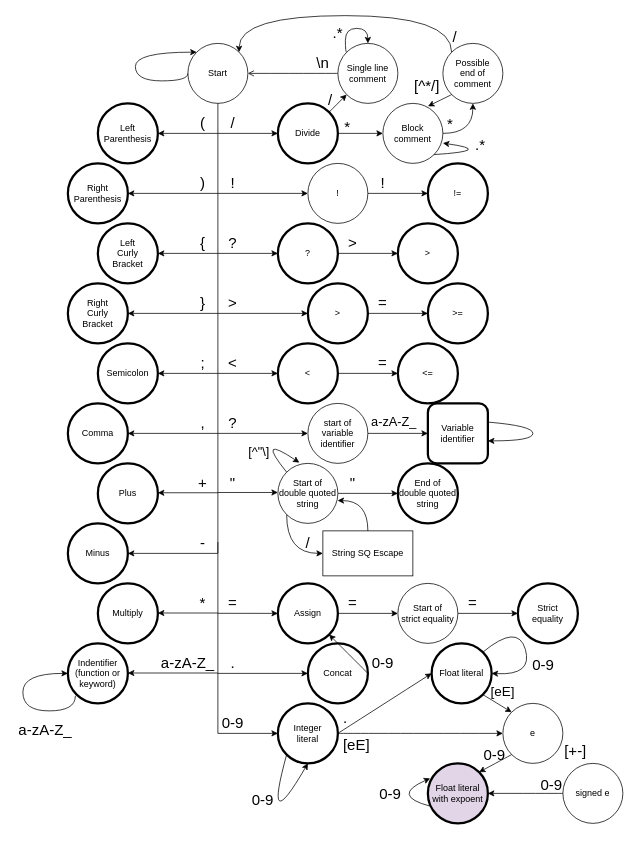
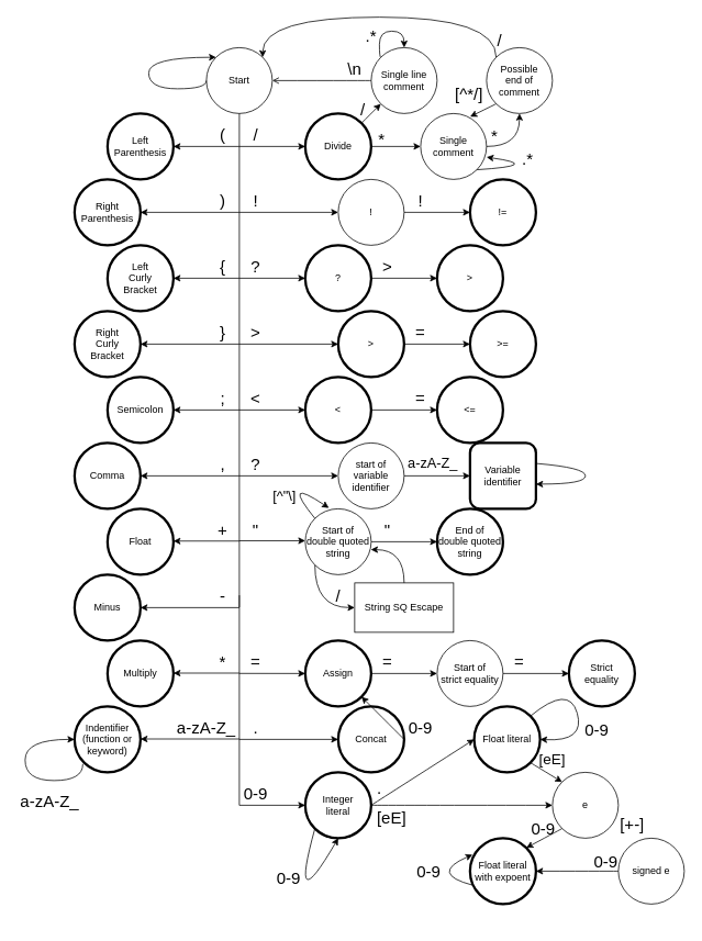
- <mxCell id="36" value="Block comment" style="ellipse;whiteSpace=wrap;html=1;aspect=fixed;" vertex="1" parent="1"><mxGeometry x="510" y="137" width="80" height="80" as="geometry" /></mxCell>
+ <mxCell id="36" value="Single comment" style="ellipse;whiteSpace=wrap;html=1;aspect=fixed;" vertex="1" parent="1"><mxGeometry x="510" y="137" width="80" height="80" as="geometry" /></mxCell>
- <mxCell id="15" value="Plus" style="ellipse;whiteSpace=wrap;html=1;aspect=fixed;strokeWidth=3;" vertex="1" parent="1"><mxGeometry x="130" y="617" width="80" height="80" as="geometry" /></mxCell>
+ <mxCell id="15" value="Float" style="ellipse;whiteSpace=wrap;html=1;aspect=fixed;strokeWidth=3;" vertex="1" parent="1"><mxGeometry x="130" y="617" width="80" height="80" as="geometry" /></mxCell>
- <mxCell id="103" value="&lt;div&gt;Float literal&lt;/div&gt;&lt;div&gt;with expoent&lt;br&gt;&lt;/div&gt;" style="ellipse;whiteSpace=wrap;html=1;aspect=fixed;strokeWidth=3;fillColor=#e1d5e7;" vertex="1" parent="1"><mxGeometry x="570" y="1017" width="80" height="80" as="geometry" /></mxCell>
+ <mxCell id="103" value="&lt;div&gt;Float literal&lt;/div&gt;&lt;div&gt;with expoent&lt;br&gt;&lt;/div&gt;" style="ellipse;whiteSpace=wrap;html=1;aspect=fixed;strokeWidth=3;" vertex="1" parent="1"><mxGeometry x="570" y="1017" width="80" height="80" as="geometry" /></mxCell>
